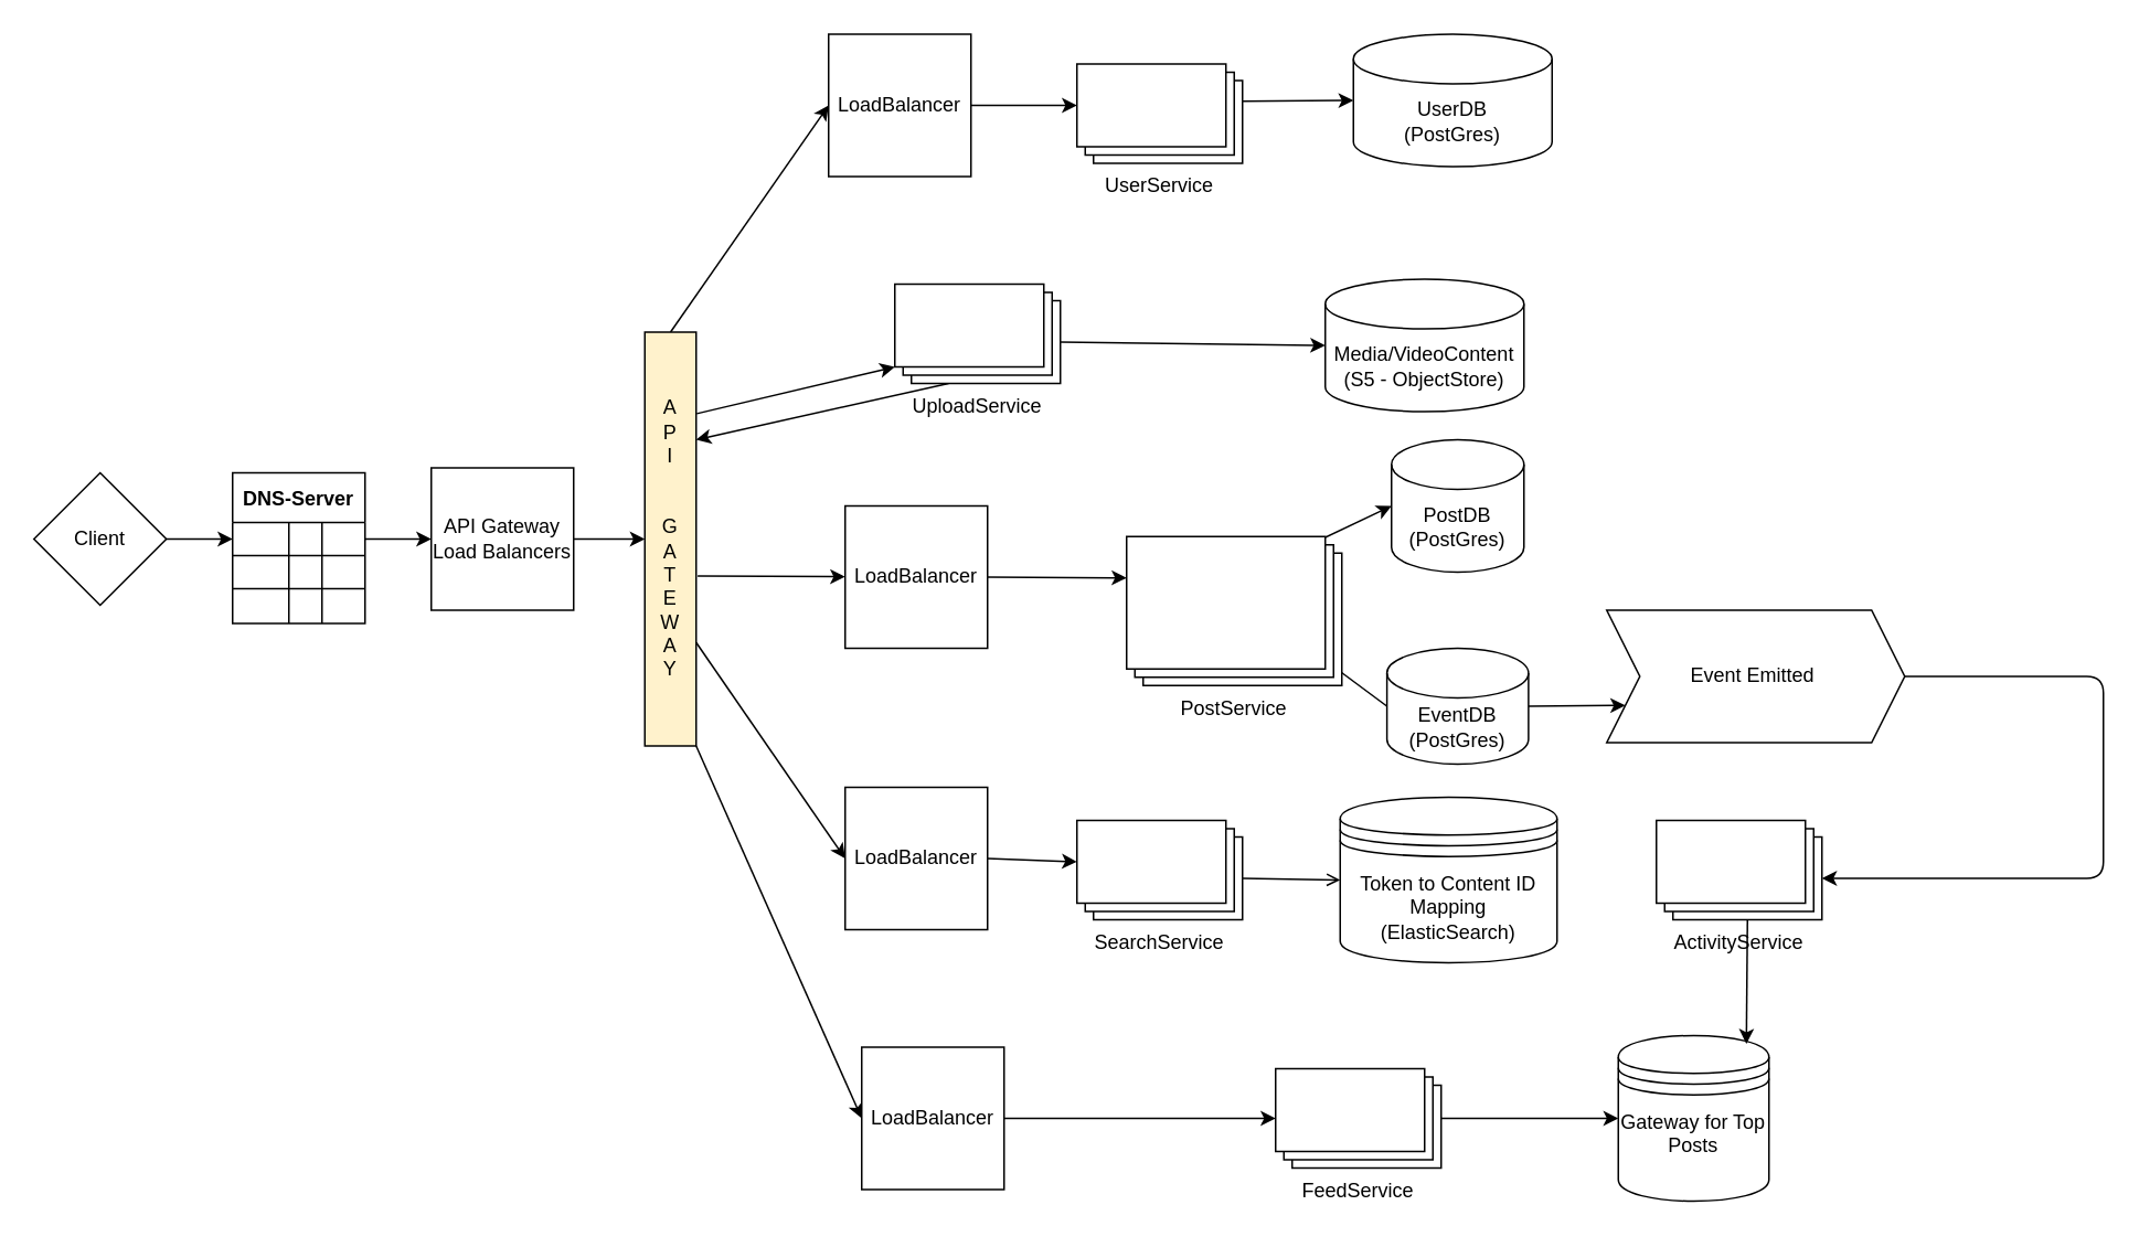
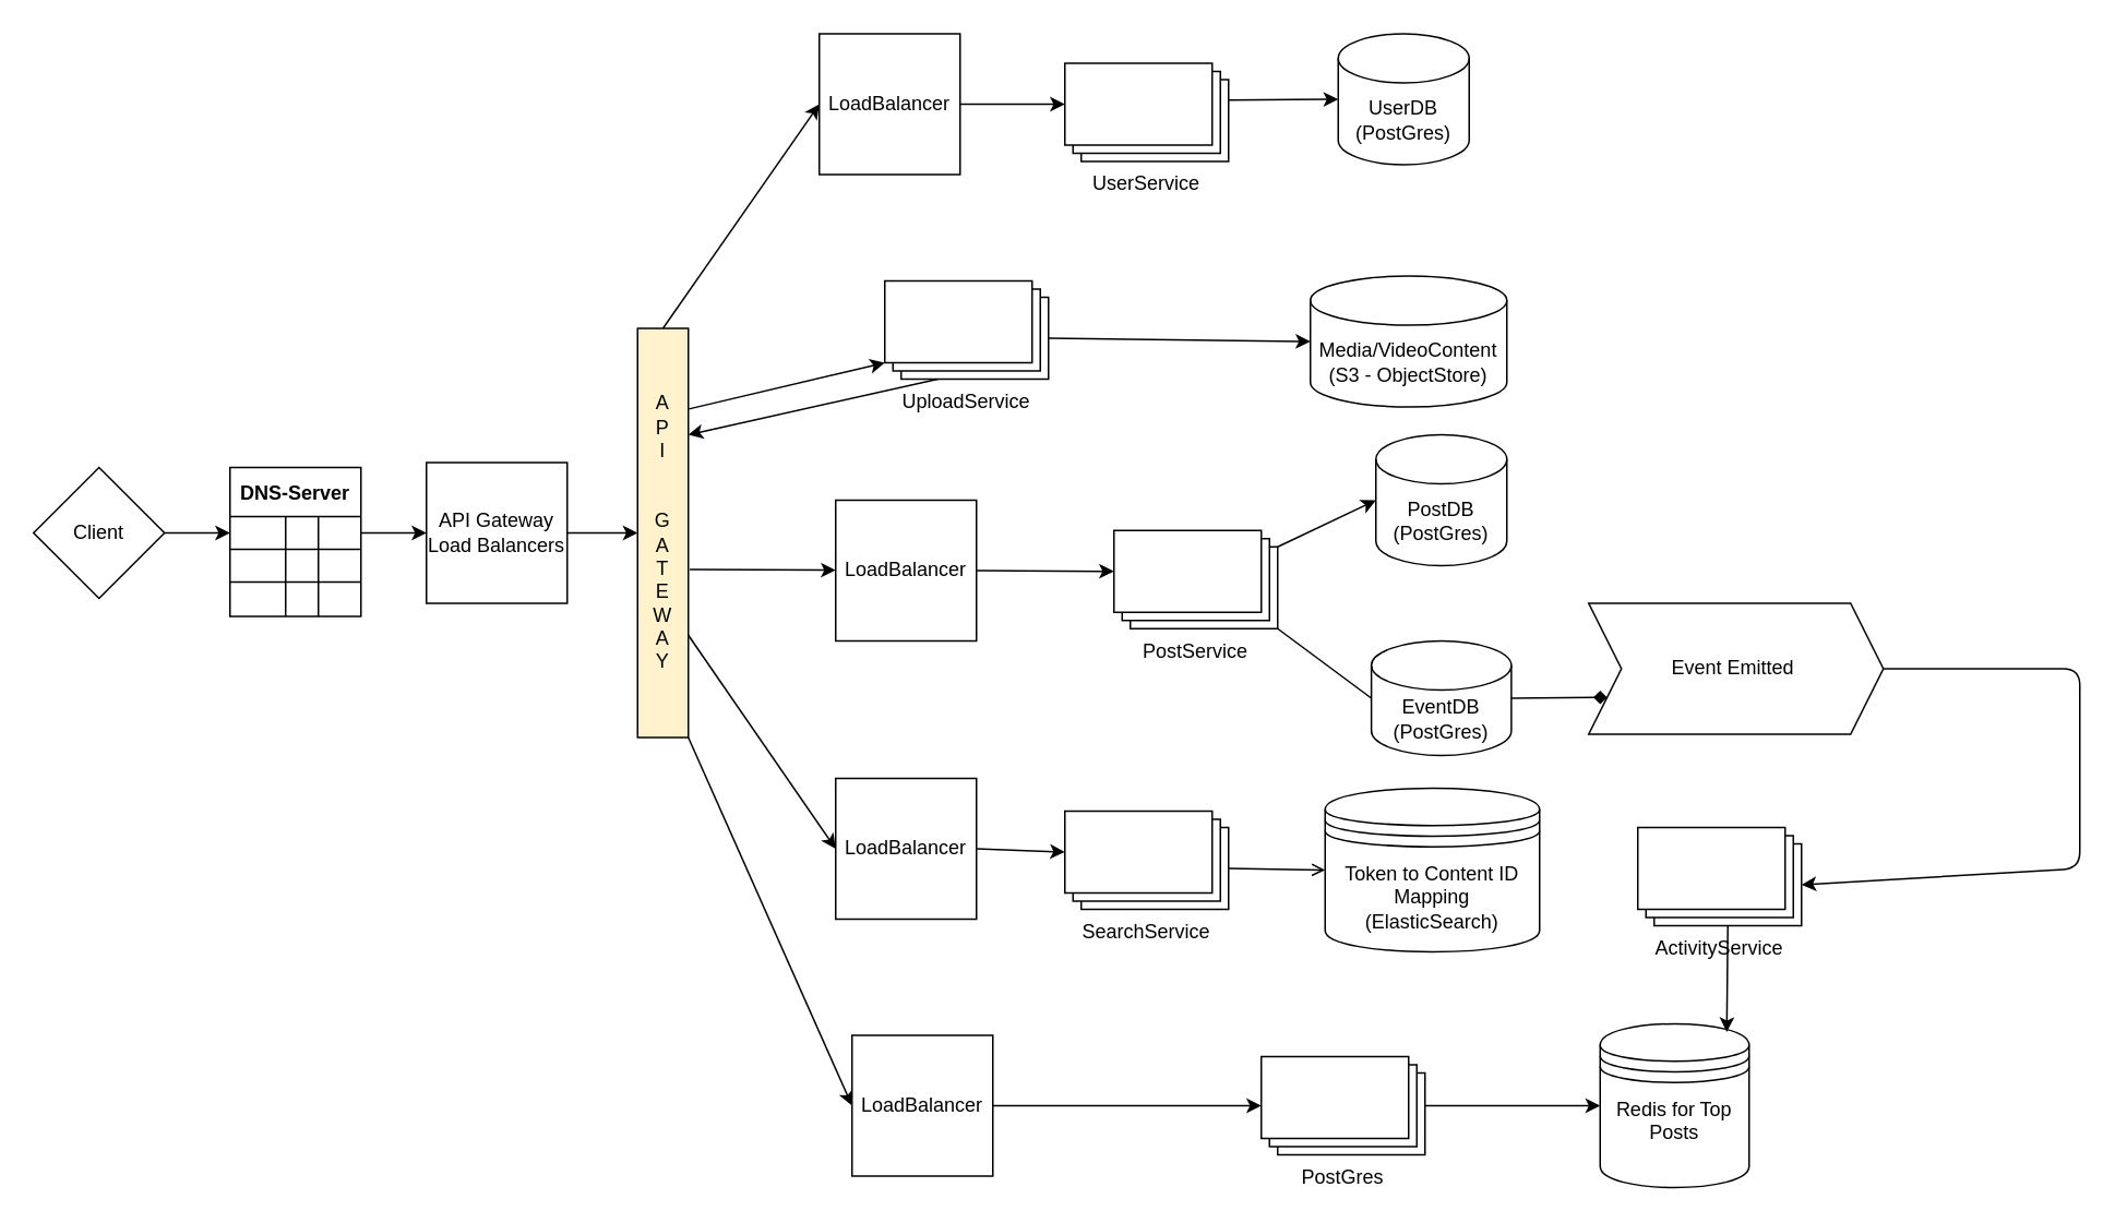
- <mxCell id="25" value="UserDB&lt;br&gt;(PostGres)" style="shape=cylinder3;whiteSpace=wrap;html=1;boundedLbl=1;backgroundOutline=1;size=15;" vertex="1" parent="1"><mxGeometry x="817" y="20" width="120" height="80" as="geometry" /></mxCell>
+ <mxCell id="25" value="UserDB&lt;br&gt;(PostGres)" style="shape=cylinder3;whiteSpace=wrap;html=1;boundedLbl=1;backgroundOutline=1;size=15;" vertex="1" parent="1"><mxGeometry x="817" y="20" width="80" height="80" as="geometry" /></mxCell>
- <mxCell id="44" value="Media/VideoContent&lt;br&gt;(S5 - ObjectStore)" style="shape=cylinder3;whiteSpace=wrap;html=1;boundedLbl=1;backgroundOutline=1;size=15;" vertex="1" parent="1"><mxGeometry x="800" y="168" width="120" height="80" as="geometry" /></mxCell>
+ <mxCell id="44" value="Media/VideoContent&lt;br&gt;(S3 - ObjectStore)" style="shape=cylinder3;whiteSpace=wrap;html=1;boundedLbl=1;backgroundOutline=1;size=15;" vertex="1" parent="1"><mxGeometry x="800" y="168" width="120" height="80" as="geometry" /></mxCell>
- <mxCell id="40" value="PostService" style="verticalLabelPosition=bottom;verticalAlign=top;html=1;shape=mxgraph.basic.layered_rect;dx=10;outlineConnect=0;whiteSpace=wrap;" vertex="1" parent="1"><mxGeometry x="680" y="323.5" width="130" height="90" as="geometry" /></mxCell>
+ <mxCell id="40" value="PostService" style="verticalLabelPosition=bottom;verticalAlign=top;html=1;shape=mxgraph.basic.layered_rect;dx=10;outlineConnect=0;whiteSpace=wrap;" vertex="1" parent="1"><mxGeometry x="680" y="323.5" width="100" height="60" as="geometry" /></mxCell>
- <mxCell id="53" style="edgeStyle=none;html=1;exitX=1;exitY=0.5;exitDx=0;exitDy=0;exitPerimeter=0;entryX=0;entryY=0.75;entryDx=0;entryDy=0;" edge="1" parent="1" source="54" target="52"><mxGeometry relative="1" as="geometry" /></mxCell>
+ <mxCell id="53" style="edgeStyle=none;html=1;exitX=1;exitY=0.5;exitDx=0;exitDy=0;exitPerimeter=0;entryX=0;entryY=0.75;entryDx=0;entryDy=0;endArrow=diamond;" edge="1" parent="1" source="54" target="52"><mxGeometry relative="1" as="geometry" /></mxCell>
- <mxCell id="56" value="ActivityService" style="verticalLabelPosition=bottom;verticalAlign=top;html=1;shape=mxgraph.basic.layered_rect;dx=10;outlineConnect=0;whiteSpace=wrap;" vertex="1" parent="1"><mxGeometry x="1000" y="495" width="100" height="60" as="geometry" /></mxCell>
+ <mxCell id="56" value="ActivityService" style="verticalLabelPosition=bottom;verticalAlign=top;html=1;shape=mxgraph.basic.layered_rect;dx=10;outlineConnect=0;whiteSpace=wrap;" vertex="1" parent="1"><mxGeometry x="1000" y="505" width="100" height="60" as="geometry" /></mxCell>
- <mxCell id="50" value="Gateway for Top Posts&lt;br&gt;&lt;br&gt;" style="shape=datastore;whiteSpace=wrap;html=1;fillColor=rgb(255, 255, 255);" vertex="1" parent="1"><mxGeometry x="977" y="625" width="91" height="100" as="geometry" /></mxCell>
+ <mxCell id="50" value="Redis for Top Posts&lt;br&gt;&lt;br&gt;" style="shape=datastore;whiteSpace=wrap;html=1;fillColor=rgb(255, 255, 255);" vertex="1" parent="1"><mxGeometry x="977" y="625" width="91" height="100" as="geometry" /></mxCell>
- <mxCell id="49" value="FeedService" style="verticalLabelPosition=bottom;verticalAlign=top;html=1;shape=mxgraph.basic.layered_rect;dx=10;outlineConnect=0;whiteSpace=wrap;" vertex="1" parent="1"><mxGeometry x="770" y="645" width="100" height="60" as="geometry" /></mxCell>
+ <mxCell id="49" value="PostGres" style="verticalLabelPosition=bottom;verticalAlign=top;html=1;shape=mxgraph.basic.layered_rect;dx=10;outlineConnect=0;whiteSpace=wrap;" vertex="1" parent="1"><mxGeometry x="770" y="645" width="100" height="60" as="geometry" /></mxCell>
